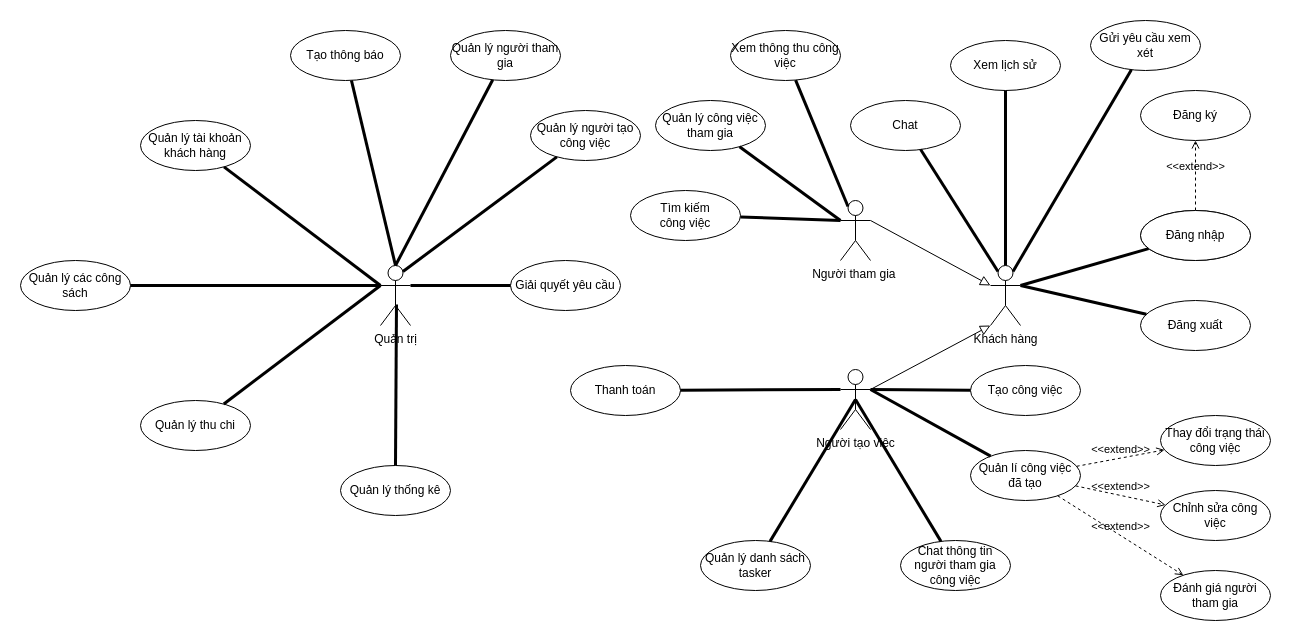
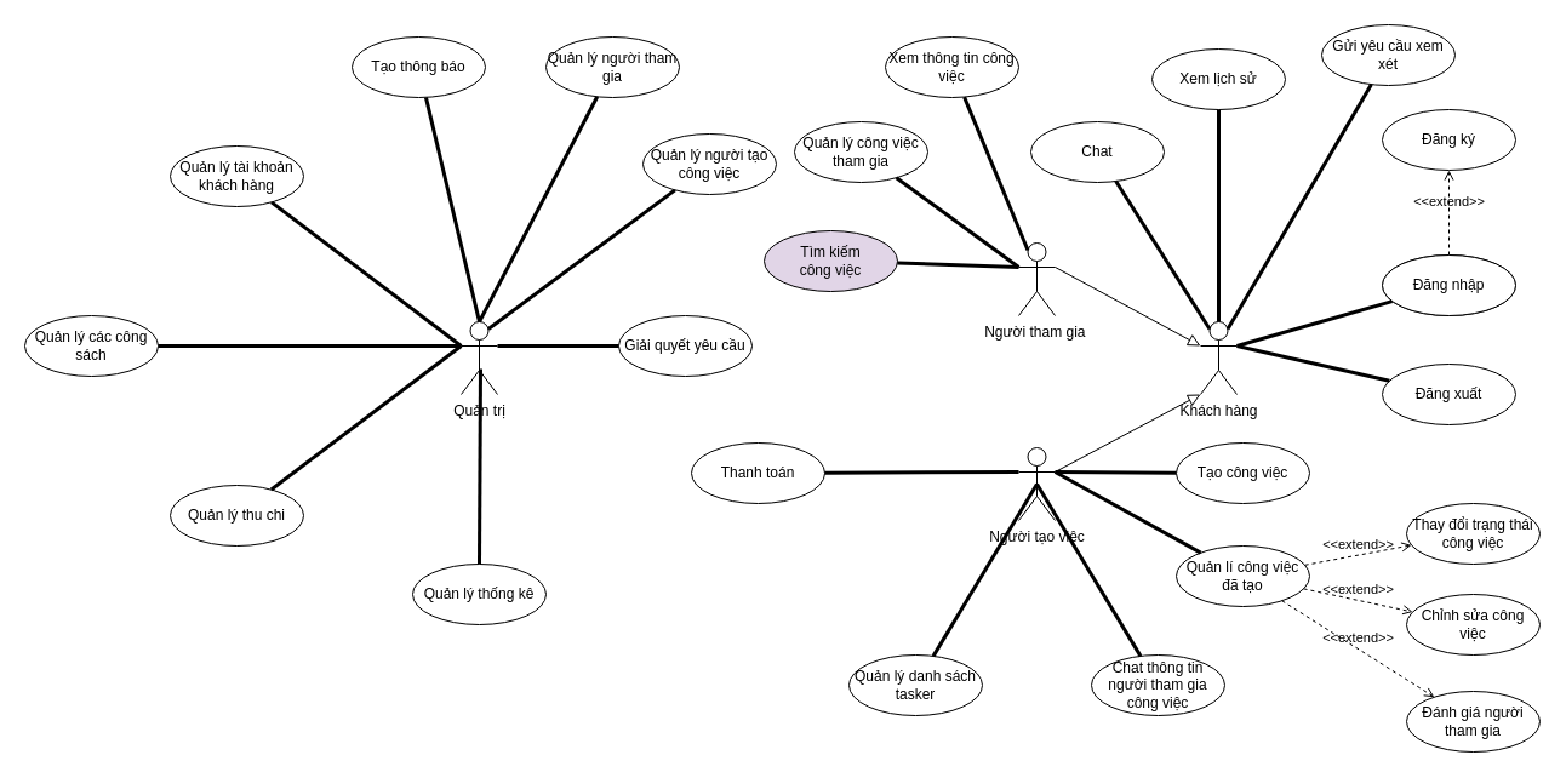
- <mxCell id="46" value="Xem thông thu công việc" style="ellipse;whiteSpace=wrap;html=1;" vertex="1" parent="1"><mxGeometry x="730" y="30" width="110" height="50" as="geometry" /></mxCell>
+ <mxCell id="46" value="Xem thông tin công việc" style="ellipse;whiteSpace=wrap;html=1;" vertex="1" parent="1"><mxGeometry x="730" y="30" width="110" height="50" as="geometry" /></mxCell>
- <mxCell id="19" value="Tìm kiếm &lt;br&gt;công việc" style="ellipse;whiteSpace=wrap;html=1;" vertex="1" parent="1"><mxGeometry x="630" y="190" width="110" height="50" as="geometry" /></mxCell>
+ <mxCell id="19" value="Tìm kiếm &lt;br&gt;công việc" style="ellipse;whiteSpace=wrap;html=1;fillColor=#e1d5e7;" vertex="1" parent="1"><mxGeometry x="630" y="190" width="110" height="50" as="geometry" /></mxCell>
